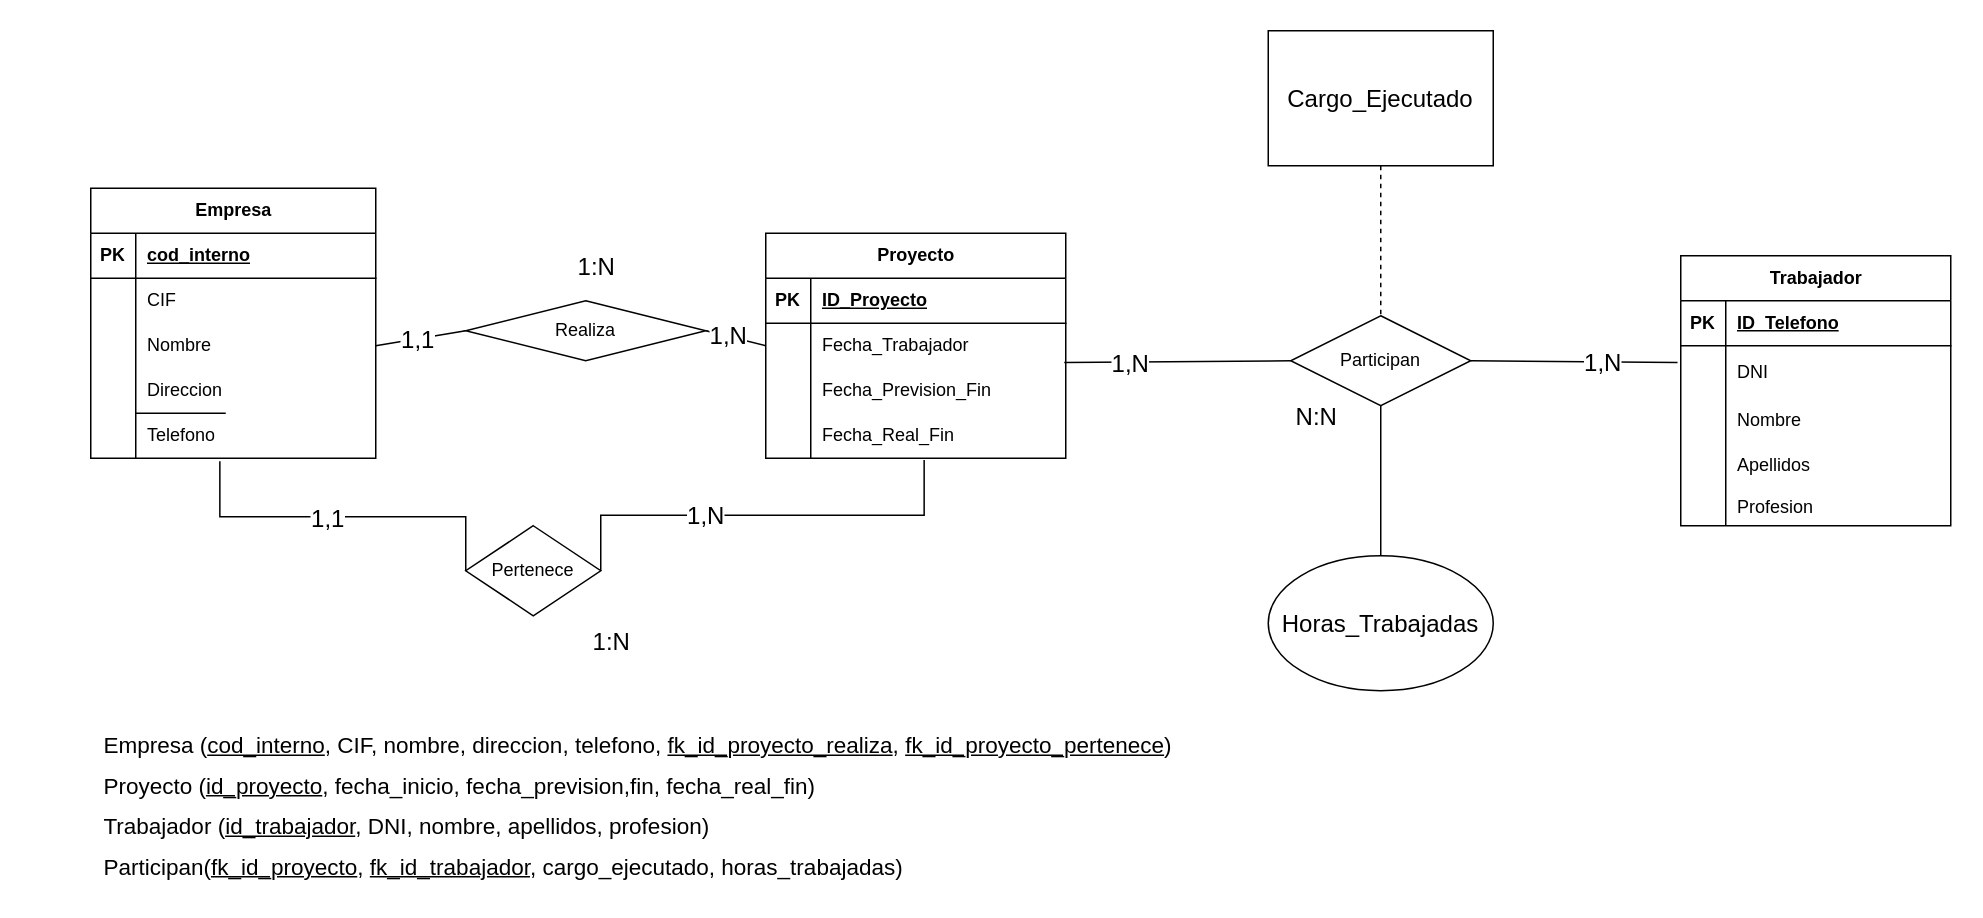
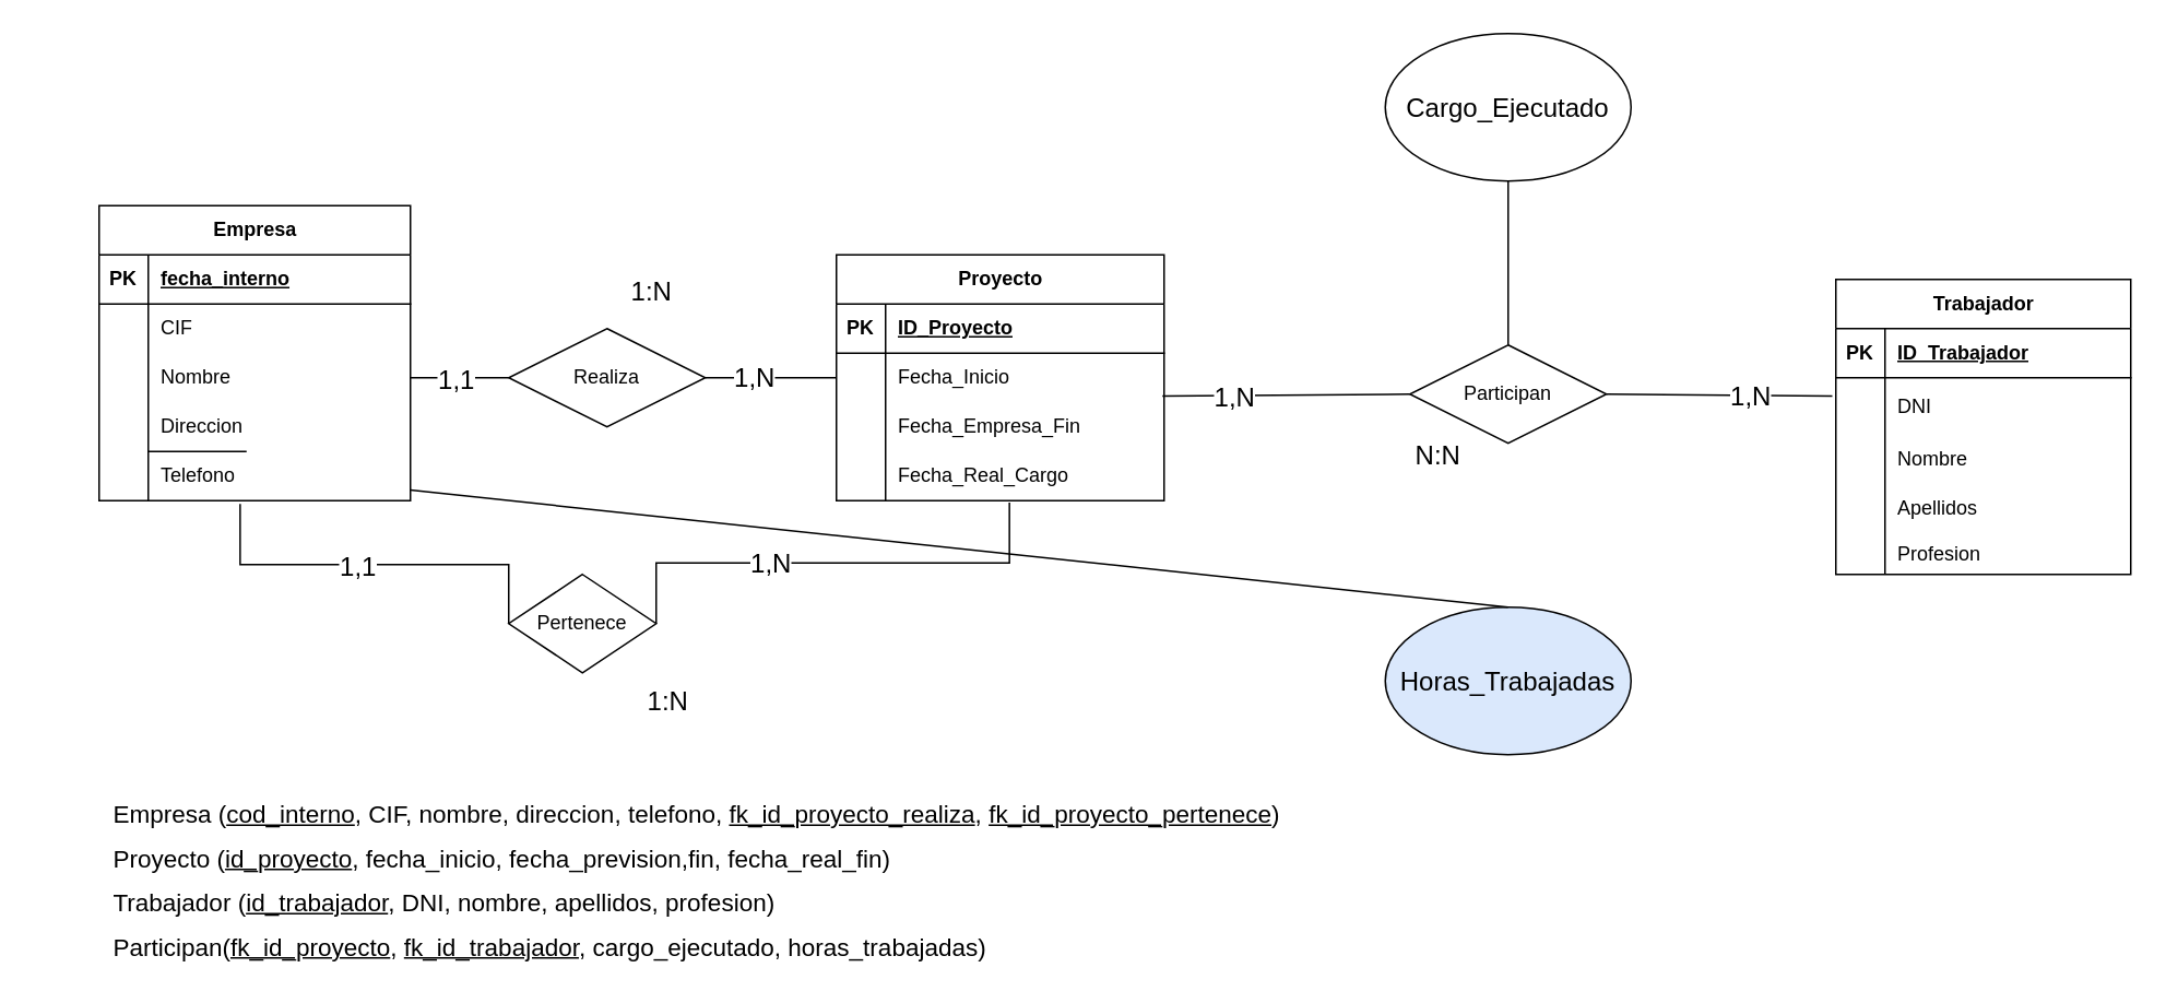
- <mxCell id="68" value="Cargo_Ejecutado" style="whiteSpace=wrap;html=1;align=center;fontSize=16;rounded=0;" parent="1" vertex="1"><mxGeometry x="845" y="20" width="150" height="90" as="geometry" /></mxCell>
+ <mxCell id="68" value="Cargo_Ejecutado" style="ellipse;whiteSpace=wrap;html=1;align=center;fontSize=16;" parent="1" vertex="1"><mxGeometry x="845" y="20" width="150" height="90" as="geometry" /></mxCell>
- <mxCell id="69" value="" style="endArrow=none;html=1;rounded=0;exitX=0.5;exitY=1;exitDx=0;exitDy=0;entryX=0.5;entryY=0;entryDx=0;entryDy=0;fontStyle=1;dashed=1;" parent="1" source="68" target="57" edge="1"><mxGeometry relative="1" as="geometry"><mxPoint x="1143" y="-124" as="sourcePoint" /><mxPoint x="950" y="125" as="targetPoint" /></mxGeometry></mxCell>
+ <mxCell id="69" value="" style="endArrow=none;html=1;rounded=0;exitX=0.5;exitY=1;exitDx=0;exitDy=0;entryX=0.5;entryY=0;entryDx=0;entryDy=0;fontStyle=1" parent="1" source="68" target="57" edge="1"><mxGeometry relative="1" as="geometry"><mxPoint x="1143" y="-124" as="sourcePoint" /><mxPoint x="950" y="125" as="targetPoint" /></mxGeometry></mxCell>
- <mxCell id="5" value="cod_interno" style="shape=partialRectangle;connectable=0;fillColor=none;top=0;left=0;bottom=0;right=0;align=left;spacingLeft=6;fontStyle=5;overflow=hidden;whiteSpace=wrap;html=1;" parent="3" vertex="1"><mxGeometry x="30" width="160" height="30" as="geometry"><mxRectangle width="160" height="30" as="alternateBounds" /></mxGeometry></mxCell>
+ <mxCell id="5" value="fecha_interno" style="shape=partialRectangle;connectable=0;fillColor=none;top=0;left=0;bottom=0;right=0;align=left;spacingLeft=6;fontStyle=5;overflow=hidden;whiteSpace=wrap;html=1;" parent="3" vertex="1"><mxGeometry x="30" width="160" height="30" as="geometry"><mxRectangle width="160" height="30" as="alternateBounds" /></mxGeometry></mxCell>
- <mxCell id="34" value="ID_Telefono" style="shape=partialRectangle;connectable=0;fillColor=none;top=0;left=0;bottom=0;right=0;align=left;spacingLeft=6;fontStyle=5;overflow=hidden;whiteSpace=wrap;html=1;" parent="32" vertex="1"><mxGeometry x="30" width="150" height="30" as="geometry"><mxRectangle width="150" height="30" as="alternateBounds" /></mxGeometry></mxCell>
+ <mxCell id="34" value="ID_Trabajador" style="shape=partialRectangle;connectable=0;fillColor=none;top=0;left=0;bottom=0;right=0;align=left;spacingLeft=6;fontStyle=5;overflow=hidden;whiteSpace=wrap;html=1;" parent="32" vertex="1"><mxGeometry x="30" width="150" height="30" as="geometry"><mxRectangle width="150" height="30" as="alternateBounds" /></mxGeometry></mxCell>
- <mxCell id="47" value="Realiza" style="shape=rhombus;perimeter=rhombusPerimeter;whiteSpace=wrap;html=1;align=center;" parent="1" vertex="1"><mxGeometry x="310" y="200" width="160" height="40" as="geometry" /></mxCell>
+ <mxCell id="47" value="Realiza" style="shape=rhombus;perimeter=rhombusPerimeter;whiteSpace=wrap;html=1;align=center;" parent="1" vertex="1"><mxGeometry x="310" y="200" width="120" height="60" as="geometry" /></mxCell>
- <mxCell id="24" value="Fecha_Trabajador" style="shape=partialRectangle;connectable=0;fillColor=none;top=0;left=0;bottom=0;right=0;align=left;spacingLeft=6;overflow=hidden;whiteSpace=wrap;html=1;" parent="22" vertex="1"><mxGeometry x="30" width="170" height="30" as="geometry"><mxRectangle width="170" height="30" as="alternateBounds" /></mxGeometry></mxCell>
+ <mxCell id="24" value="Fecha_Inicio" style="shape=partialRectangle;connectable=0;fillColor=none;top=0;left=0;bottom=0;right=0;align=left;spacingLeft=6;overflow=hidden;whiteSpace=wrap;html=1;" parent="22" vertex="1"><mxGeometry x="30" width="170" height="30" as="geometry"><mxRectangle width="170" height="30" as="alternateBounds" /></mxGeometry></mxCell>
- <mxCell id="27" value="Fecha_Prevision_Fin" style="shape=partialRectangle;connectable=0;fillColor=none;top=0;left=0;bottom=0;right=0;align=left;spacingLeft=6;overflow=hidden;whiteSpace=wrap;html=1;" parent="25" vertex="1"><mxGeometry x="30" width="170" height="30" as="geometry"><mxRectangle width="170" height="30" as="alternateBounds" /></mxGeometry></mxCell>
+ <mxCell id="27" value="Fecha_Empresa_Fin" style="shape=partialRectangle;connectable=0;fillColor=none;top=0;left=0;bottom=0;right=0;align=left;spacingLeft=6;overflow=hidden;whiteSpace=wrap;html=1;" parent="25" vertex="1"><mxGeometry x="30" width="170" height="30" as="geometry"><mxRectangle width="170" height="30" as="alternateBounds" /></mxGeometry></mxCell>
- <mxCell id="30" value="Fecha_Real_Fin" style="shape=partialRectangle;connectable=0;fillColor=none;top=0;left=0;bottom=0;right=0;align=left;spacingLeft=6;overflow=hidden;whiteSpace=wrap;html=1;" parent="28" vertex="1"><mxGeometry x="30" width="170" height="30" as="geometry"><mxRectangle width="170" height="30" as="alternateBounds" /></mxGeometry></mxCell>
+ <mxCell id="30" value="Fecha_Real_Cargo" style="shape=partialRectangle;connectable=0;fillColor=none;top=0;left=0;bottom=0;right=0;align=left;spacingLeft=6;overflow=hidden;whiteSpace=wrap;html=1;" parent="28" vertex="1"><mxGeometry x="30" width="170" height="30" as="geometry"><mxRectangle width="170" height="30" as="alternateBounds" /></mxGeometry></mxCell>
- <mxCell id="67" value="" style="endArrow=none;html=1;rounded=0;exitX=0.5;exitY=0;exitDx=0;exitDy=0;entryX=0.5;entryY=1;entryDx=0;entryDy=0;fontStyle=1" parent="1" source="65" target="57" edge="1"><mxGeometry relative="1" as="geometry"><mxPoint x="1128" y="251" as="sourcePoint" /><mxPoint x="990" y="250" as="targetPoint" /></mxGeometry></mxCell>
+ <mxCell id="67" value="" style="endArrow=none;html=1;rounded=0;exitX=0.5;exitY=0;exitDx=0;exitDy=0;fontStyle=1;" parent="1" source="65" target="17" edge="1"><mxGeometry relative="1" as="geometry"><mxPoint x="1128" y="251" as="sourcePoint" /><mxPoint x="990" y="250" as="targetPoint" /></mxGeometry></mxCell>
- <mxCell id="65" value="Horas_Trabajadas" style="ellipse;whiteSpace=wrap;html=1;align=center;fontSize=16;" parent="1" vertex="1"><mxGeometry x="845" y="370" width="150" height="90" as="geometry" /></mxCell>
+ <mxCell id="65" value="Horas_Trabajadas" style="ellipse;whiteSpace=wrap;html=1;align=center;fontSize=16;fillColor=#dae8fc;" parent="1" vertex="1"><mxGeometry x="845" y="370" width="150" height="90" as="geometry" /></mxCell>
